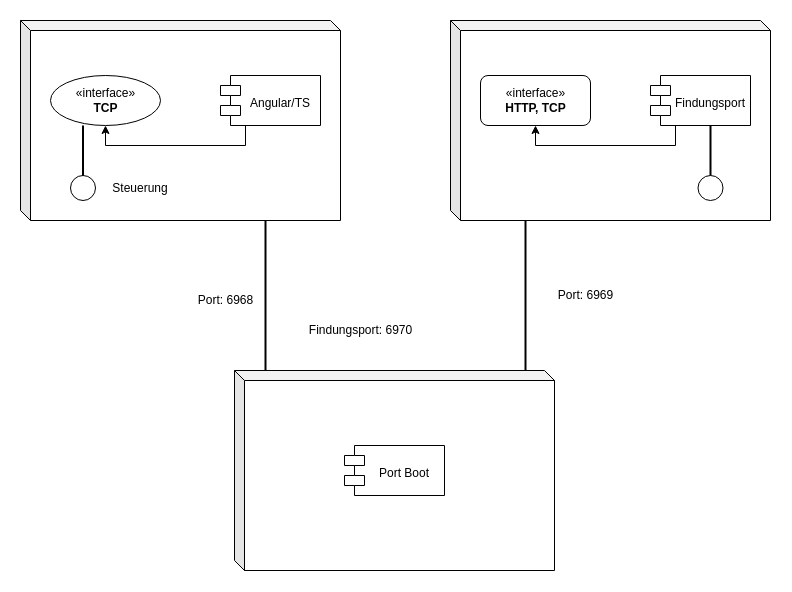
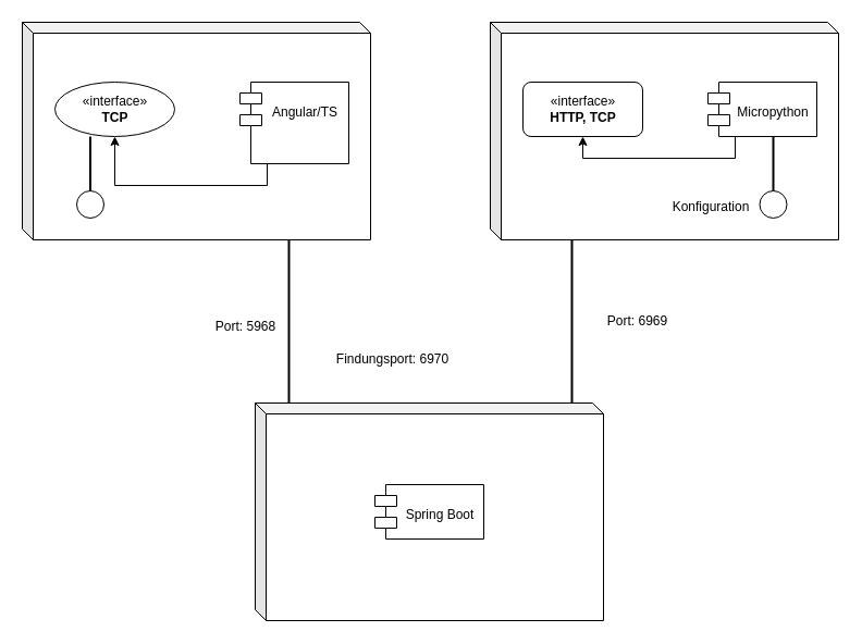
- <mxCell id="13" value="&#10;Angular/TS" style="shape=module;align=left;spacingLeft=20;align=center;verticalAlign=top;" vertex="1" parent="10"><mxGeometry x="200" y="55" width="100" height="50" as="geometry" /></mxCell>
+ <mxCell id="13" value="&#10;Angular/TS" style="shape=module;align=left;spacingLeft=20;align=center;verticalAlign=top;" vertex="1" parent="10"><mxGeometry x="200" y="55" width="100" height="75" as="geometry" /></mxCell>
- <mxCell id="5" value="&#10;Findungsport" style="shape=module;align=left;spacingLeft=20;align=center;verticalAlign=top;" vertex="1" parent="2"><mxGeometry x="200" y="55" width="100" height="50" as="geometry" /></mxCell>
+ <mxCell id="5" value="&#10;Micropython" style="shape=module;align=left;spacingLeft=20;align=center;verticalAlign=top;" vertex="1" parent="2"><mxGeometry x="200" y="55" width="100" height="50" as="geometry" /></mxCell>
- <mxCell id="15" value="Steuerung" style="text;html=1;strokeColor=none;fillColor=none;align=center;verticalAlign=middle;whiteSpace=wrap;rounded=0;" vertex="1" parent="10"><mxGeometry x="75" y="152.5" width="90" height="30" as="geometry" /></mxCell>
+ <mxCell id="9" value="Konfiguration" style="text;html=1;strokeColor=none;fillColor=none;align=center;verticalAlign=middle;whiteSpace=wrap;rounded=0;" vertex="1" parent="2"><mxGeometry x="157.5" y="155" width="90" height="30" as="geometry" /></mxCell>
- <mxCell id="24" value="Port: 6968" style="text;html=1;align=center;verticalAlign=middle;resizable=0;points=[];autosize=1;strokeColor=none;fillColor=none;" vertex="1" parent="1"><mxGeometry x="190" y="290" width="70" height="20" as="geometry" /></mxCell>
+ <mxCell id="24" value="Port: 5968" style="text;html=1;align=center;verticalAlign=middle;resizable=0;points=[];autosize=1;strokeColor=none;fillColor=none;" vertex="1" parent="1"><mxGeometry x="190" y="290" width="70" height="20" as="geometry" /></mxCell>
- <mxCell id="20" value="&#10;Port Boot" style="shape=module;align=left;spacingLeft=20;align=center;verticalAlign=top;" vertex="1" parent="18"><mxGeometry x="110" y="75" width="100" height="50" as="geometry" /></mxCell>
+ <mxCell id="20" value="&#10;Spring Boot" style="shape=module;align=left;spacingLeft=20;align=center;verticalAlign=top;" vertex="1" parent="18"><mxGeometry x="110" y="75" width="100" height="50" as="geometry" /></mxCell>
